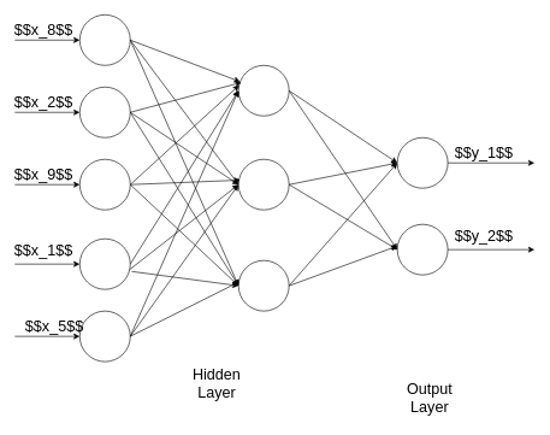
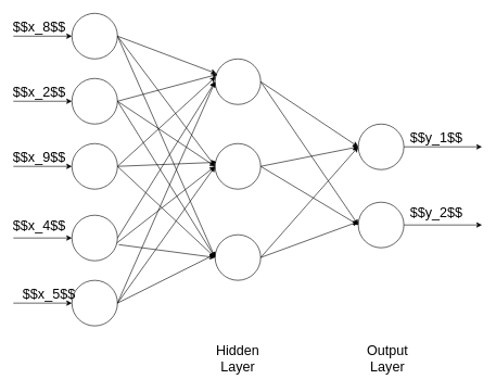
- <mxCell id="43" value="$$x_1$$" style="text;html=1;strokeColor=none;fillColor=none;align=center;verticalAlign=middle;whiteSpace=wrap;rounded=0;fontSize=21;" vertex="1" parent="1"><mxGeometry x="40" y="335" width="40" height="20" as="geometry" /></mxCell>
+ <mxCell id="43" value="$$x_4$$" style="text;html=1;strokeColor=none;fillColor=none;align=center;verticalAlign=middle;whiteSpace=wrap;rounded=0;fontSize=21;" vertex="1" parent="1"><mxGeometry x="40" y="335" width="40" height="20" as="geometry" /></mxCell>
- <mxCell id="48" value="Hidden Layer" style="text;html=1;strokeColor=none;fillColor=none;align=center;verticalAlign=middle;whiteSpace=wrap;rounded=0;fontSize=21;" vertex="1" parent="1"><mxGeometry x="255" y="500" width="90" height="60" as="geometry" /></mxCell>
+ <mxCell id="48" value="Hidden Layer" style="text;html=1;strokeColor=none;fillColor=none;align=center;verticalAlign=middle;whiteSpace=wrap;rounded=0;fontSize=21;" vertex="1" parent="1"><mxGeometry x="320" y="520" width="90" height="60" as="geometry" /></mxCell>
